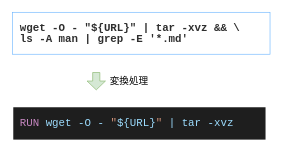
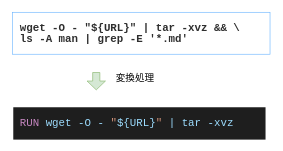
- <mxCell id="4" value="&lt;font color=&quot;#000000&quot; style=&quot;font-size: 16px;&quot;&gt;変換処理&lt;/font&gt;" style="text;html=1;strokeColor=none;fillColor=none;align=center;verticalAlign=middle;whiteSpace=wrap;rounded=0;labelBackgroundColor=none;fontSize=18;fontColor=#2E2E2E;fontFamily=Noto Sans JP;fontSource=https%3A%2F%2Ffonts.googleapis.com%2Fcss%3Ffamily%3DNoto%2BSans%2BJP;" parent="1" vertex="1"><mxGeometry x="180" y="125" width="70" height="17" as="geometry" /></mxCell>
+ <mxCell id="4" value="&lt;font color=&quot;#000000&quot; style=&quot;font-size: 16px;&quot;&gt;変換処理&lt;/font&gt;" style="text;html=1;strokeColor=none;fillColor=none;align=center;verticalAlign=middle;whiteSpace=wrap;rounded=0;labelBackgroundColor=none;fontSize=18;fontColor=#2E2E2E;fontFamily=Noto Sans JP;fontSource=https%3A%2F%2Ffonts.googleapis.com%2Fcss%3Ffamily%3DNoto%2BSans%2BJP;" parent="1" vertex="1"><mxGeometry x="190" y="120" width="70" height="17" as="geometry" /></mxCell>
